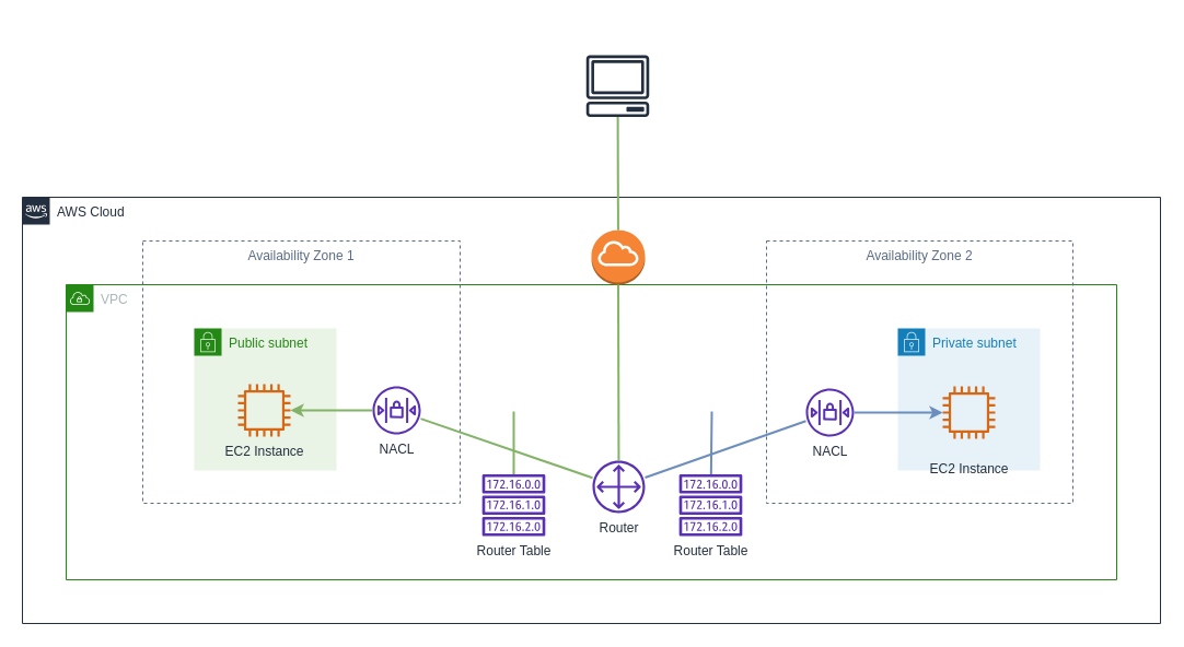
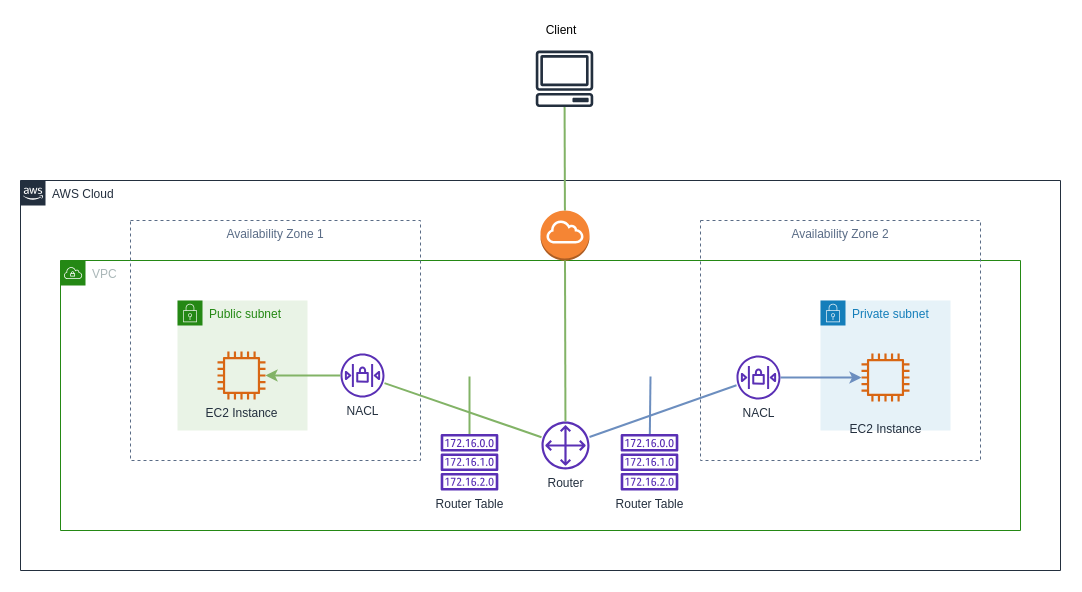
+ <mxCell id="25" value="Client" style="text;html=1;strokeColor=none;fillColor=none;align=center;verticalAlign=middle;whiteSpace=wrap;rounded=0;" vertex="1" parent="1"><mxGeometry x="541" y="20" width="40" height="20" as="geometry" /></mxCell>
